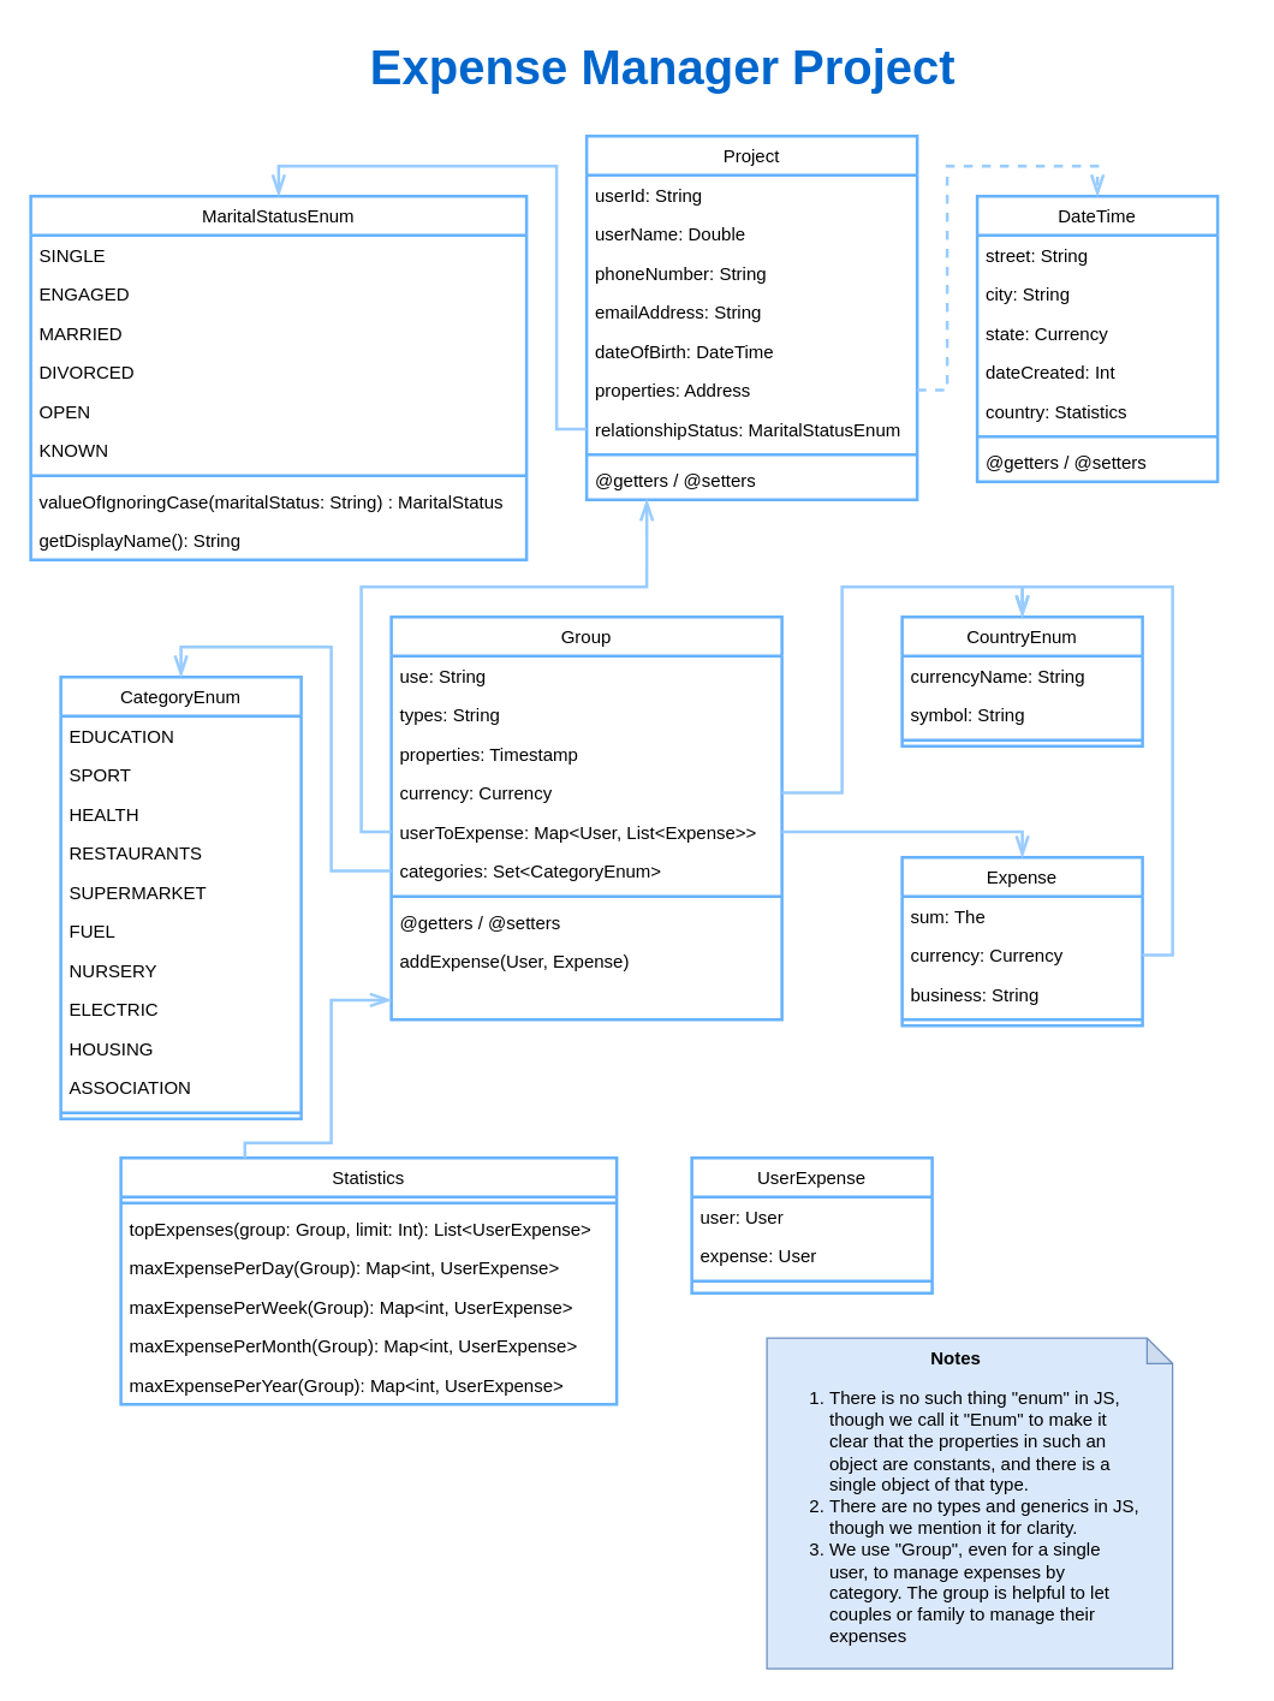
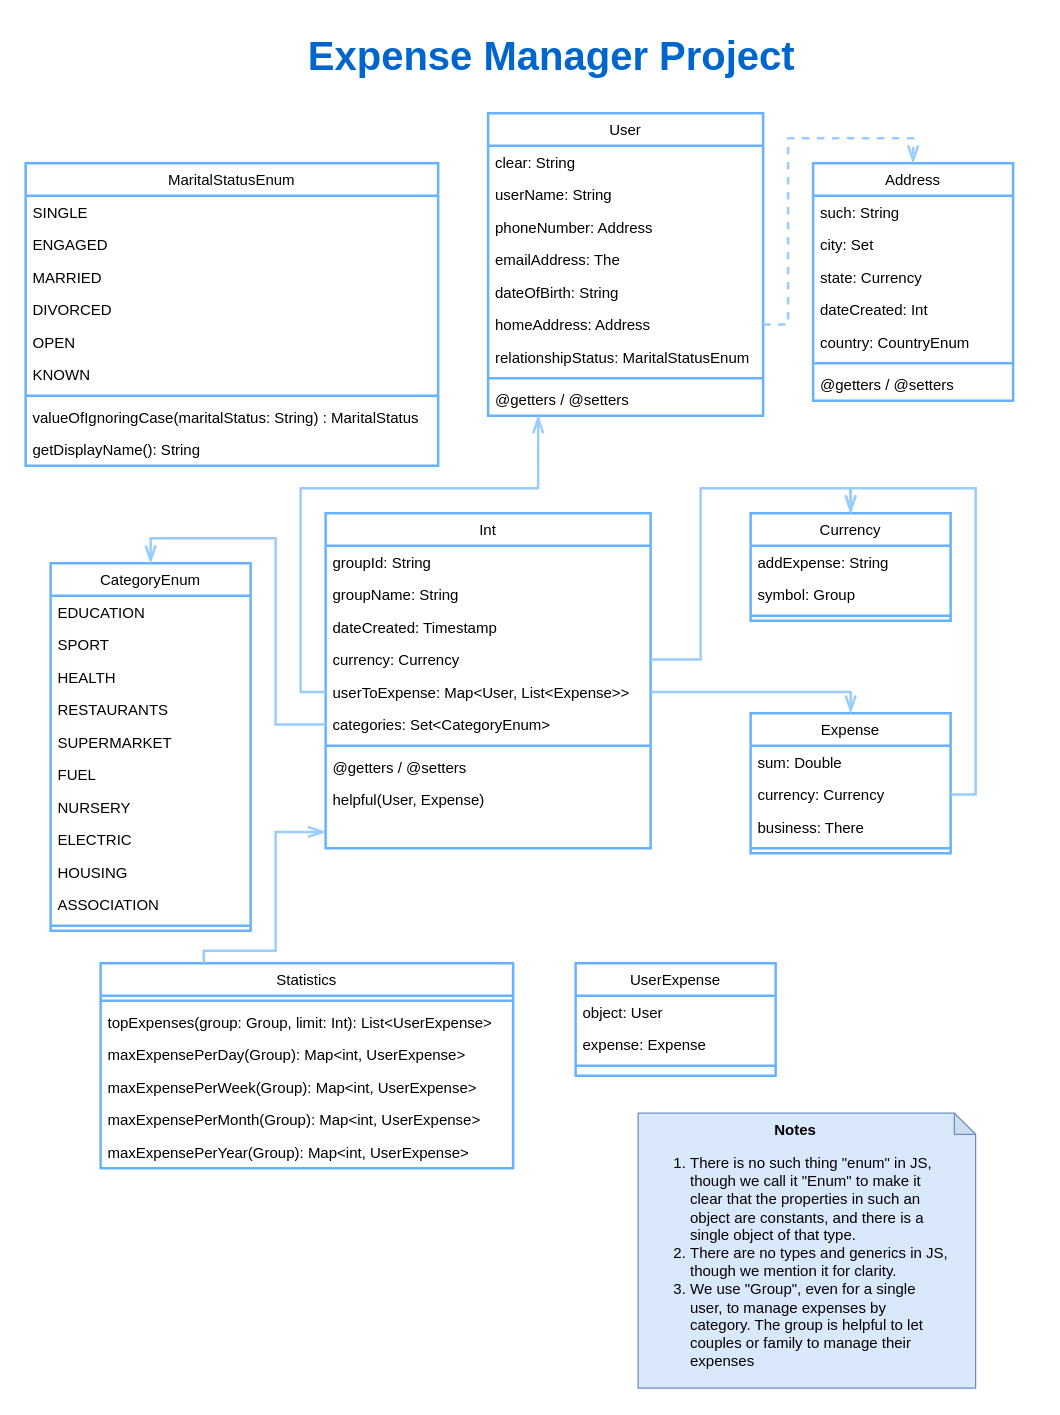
- <mxCell id="2" value="Project" style="swimlane;fontStyle=0;align=center;verticalAlign=top;childLayout=stackLayout;horizontal=1;startSize=26;horizontalStack=0;resizeParent=1;resizeLast=0;collapsible=1;marginBottom=0;rounded=0;shadow=0;strokeWidth=2;strokeColor=#66B2FF;" parent="1" vertex="1"><mxGeometry x="390" y="90" width="220" height="242" as="geometry"><mxRectangle x="230" y="140" width="160" height="26" as="alternateBounds" /></mxGeometry></mxCell>
+ <mxCell id="2" value="User" style="swimlane;fontStyle=0;align=center;verticalAlign=top;childLayout=stackLayout;horizontal=1;startSize=26;horizontalStack=0;resizeParent=1;resizeLast=0;collapsible=1;marginBottom=0;rounded=0;shadow=0;strokeWidth=2;strokeColor=#66B2FF;" parent="1" vertex="1"><mxGeometry x="390" y="90" width="220" height="242" as="geometry"><mxRectangle x="230" y="140" width="160" height="26" as="alternateBounds" /></mxGeometry></mxCell>
- <mxCell id="35" style="edgeStyle=orthogonalEdgeStyle;rounded=0;orthogonalLoop=1;jettySize=auto;html=1;entryX=0.5;entryY=0;entryDx=0;entryDy=0;exitX=0;exitY=0.5;exitDx=0;exitDy=0;endArrow=openThin;endFill=0;endSize=10;strokeColor=#99CCFF;strokeWidth=2;" edge="1" parent="1" source="9" target="12"><mxGeometry relative="1" as="geometry"><mxPoint x="620" y="243" as="sourcePoint" /><mxPoint x="740" y="100" as="targetPoint" /></mxGeometry></mxCell>
- <mxCell id="3" value="userId: String" style="text;align=left;verticalAlign=top;spacingLeft=4;spacingRight=4;overflow=hidden;rotatable=0;points=[[0,0.5],[1,0.5]];portConstraint=eastwest;" parent="2" vertex="1"><mxGeometry y="26" width="220" height="26" as="geometry" /></mxCell>
+ <mxCell id="3" value="clear: String" style="text;align=left;verticalAlign=top;spacingLeft=4;spacingRight=4;overflow=hidden;rotatable=0;points=[[0,0.5],[1,0.5]];portConstraint=eastwest;" parent="2" vertex="1"><mxGeometry y="26" width="220" height="26" as="geometry" /></mxCell>
- <mxCell id="26" value="DateTime" style="swimlane;fontStyle=0;align=center;verticalAlign=top;childLayout=stackLayout;horizontal=1;startSize=26;horizontalStack=0;resizeParent=1;resizeLast=0;collapsible=1;marginBottom=0;rounded=0;shadow=0;strokeWidth=2;strokeColor=#66B2FF;" parent="1" vertex="1"><mxGeometry x="650" y="130" width="160" height="190" as="geometry"><mxRectangle x="550" y="140" width="160" height="26" as="alternateBounds" /></mxGeometry></mxCell>
+ <mxCell id="26" value="Address" style="swimlane;fontStyle=0;align=center;verticalAlign=top;childLayout=stackLayout;horizontal=1;startSize=26;horizontalStack=0;resizeParent=1;resizeLast=0;collapsible=1;marginBottom=0;rounded=0;shadow=0;strokeWidth=2;strokeColor=#66B2FF;" parent="1" vertex="1"><mxGeometry x="650" y="130" width="160" height="190" as="geometry"><mxRectangle x="550" y="140" width="160" height="26" as="alternateBounds" /></mxGeometry></mxCell>
- <mxCell id="4" value="userName: Double" style="text;align=left;verticalAlign=top;spacingLeft=4;spacingRight=4;overflow=hidden;rotatable=0;points=[[0,0.5],[1,0.5]];portConstraint=eastwest;" vertex="1" parent="2"><mxGeometry y="52" width="220" height="26" as="geometry" /></mxCell>
+ <mxCell id="4" value="userName: String" style="text;align=left;verticalAlign=top;spacingLeft=4;spacingRight=4;overflow=hidden;rotatable=0;points=[[0,0.5],[1,0.5]];portConstraint=eastwest;" vertex="1" parent="2"><mxGeometry y="52" width="220" height="26" as="geometry" /></mxCell>
- <mxCell id="27" value="street: String" style="text;align=left;verticalAlign=top;spacingLeft=4;spacingRight=4;overflow=hidden;rotatable=0;points=[[0,0.5],[1,0.5]];portConstraint=eastwest;" parent="26" vertex="1"><mxGeometry y="26" width="160" height="26" as="geometry" /></mxCell>
+ <mxCell id="27" value="such: String" style="text;align=left;verticalAlign=top;spacingLeft=4;spacingRight=4;overflow=hidden;rotatable=0;points=[[0,0.5],[1,0.5]];portConstraint=eastwest;" parent="26" vertex="1"><mxGeometry y="26" width="160" height="26" as="geometry" /></mxCell>
- <mxCell id="5" value="phoneNumber: String" style="text;align=left;verticalAlign=top;spacingLeft=4;spacingRight=4;overflow=hidden;rotatable=0;points=[[0,0.5],[1,0.5]];portConstraint=eastwest;rounded=0;shadow=0;html=0;" parent="2" vertex="1"><mxGeometry y="78" width="220" height="26" as="geometry" /></mxCell>
+ <mxCell id="5" value="phoneNumber: Address" style="text;align=left;verticalAlign=top;spacingLeft=4;spacingRight=4;overflow=hidden;rotatable=0;points=[[0,0.5],[1,0.5]];portConstraint=eastwest;rounded=0;shadow=0;html=0;" parent="2" vertex="1"><mxGeometry y="78" width="220" height="26" as="geometry" /></mxCell>
- <mxCell id="28" value="city: String" style="text;align=left;verticalAlign=top;spacingLeft=4;spacingRight=4;overflow=hidden;rotatable=0;points=[[0,0.5],[1,0.5]];portConstraint=eastwest;rounded=0;shadow=0;html=0;" parent="26" vertex="1"><mxGeometry y="52" width="160" height="26" as="geometry" /></mxCell>
+ <mxCell id="28" value="city: Set" style="text;align=left;verticalAlign=top;spacingLeft=4;spacingRight=4;overflow=hidden;rotatable=0;points=[[0,0.5],[1,0.5]];portConstraint=eastwest;rounded=0;shadow=0;html=0;" parent="26" vertex="1"><mxGeometry y="52" width="160" height="26" as="geometry" /></mxCell>
- <mxCell id="6" value="emailAddress: String" style="text;align=left;verticalAlign=top;spacingLeft=4;spacingRight=4;overflow=hidden;rotatable=0;points=[[0,0.5],[1,0.5]];portConstraint=eastwest;rounded=0;shadow=0;html=0;" parent="2" vertex="1"><mxGeometry y="104" width="220" height="26" as="geometry" /></mxCell>
+ <mxCell id="6" value="emailAddress: The" style="text;align=left;verticalAlign=top;spacingLeft=4;spacingRight=4;overflow=hidden;rotatable=0;points=[[0,0.5],[1,0.5]];portConstraint=eastwest;rounded=0;shadow=0;html=0;" parent="2" vertex="1"><mxGeometry y="104" width="220" height="26" as="geometry" /></mxCell>
- <mxCell id="7" value="dateOfBirth: DateTime" style="text;align=left;verticalAlign=top;spacingLeft=4;spacingRight=4;overflow=hidden;rotatable=0;points=[[0,0.5],[1,0.5]];portConstraint=eastwest;rounded=0;shadow=0;html=0;" vertex="1" parent="2"><mxGeometry y="130" width="220" height="26" as="geometry" /></mxCell>
+ <mxCell id="7" value="dateOfBirth: String" style="text;align=left;verticalAlign=top;spacingLeft=4;spacingRight=4;overflow=hidden;rotatable=0;points=[[0,0.5],[1,0.5]];portConstraint=eastwest;rounded=0;shadow=0;html=0;" vertex="1" parent="2"><mxGeometry y="130" width="220" height="26" as="geometry" /></mxCell>
- <mxCell id="8" value="properties: Address" style="text;align=left;verticalAlign=top;spacingLeft=4;spacingRight=4;overflow=hidden;rotatable=0;points=[[0,0.5],[1,0.5]];portConstraint=eastwest;rounded=0;shadow=0;html=0;" vertex="1" parent="2"><mxGeometry y="156" width="220" height="26" as="geometry" /></mxCell>
+ <mxCell id="8" value="homeAddress: Address" style="text;align=left;verticalAlign=top;spacingLeft=4;spacingRight=4;overflow=hidden;rotatable=0;points=[[0,0.5],[1,0.5]];portConstraint=eastwest;rounded=0;shadow=0;html=0;" vertex="1" parent="2"><mxGeometry y="156" width="220" height="26" as="geometry" /></mxCell>
- <mxCell id="31" value="country: Statistics" style="text;align=left;verticalAlign=top;spacingLeft=4;spacingRight=4;overflow=hidden;rotatable=0;points=[[0,0.5],[1,0.5]];portConstraint=eastwest;rounded=0;shadow=0;html=0;" parent="26" vertex="1"><mxGeometry y="130" width="160" height="26" as="geometry" /></mxCell>
+ <mxCell id="31" value="country: CountryEnum" style="text;align=left;verticalAlign=top;spacingLeft=4;spacingRight=4;overflow=hidden;rotatable=0;points=[[0,0.5],[1,0.5]];portConstraint=eastwest;rounded=0;shadow=0;html=0;" parent="26" vertex="1"><mxGeometry y="130" width="160" height="26" as="geometry" /></mxCell>
- <mxCell id="36" value="Group" style="swimlane;fontStyle=0;align=center;verticalAlign=top;childLayout=stackLayout;horizontal=1;startSize=26;horizontalStack=0;resizeParent=1;resizeLast=0;collapsible=1;marginBottom=0;rounded=0;shadow=0;strokeWidth=2;strokeColor=#66B2FF;" vertex="1" parent="1"><mxGeometry x="260" y="410" width="260" height="268" as="geometry"><mxRectangle x="550" y="140" width="160" height="26" as="alternateBounds" /></mxGeometry></mxCell>
+ <mxCell id="36" value="Int" style="swimlane;fontStyle=0;align=center;verticalAlign=top;childLayout=stackLayout;horizontal=1;startSize=26;horizontalStack=0;resizeParent=1;resizeLast=0;collapsible=1;marginBottom=0;rounded=0;shadow=0;strokeWidth=2;strokeColor=#66B2FF;" vertex="1" parent="1"><mxGeometry x="260" y="410" width="260" height="268" as="geometry"><mxRectangle x="550" y="140" width="160" height="26" as="alternateBounds" /></mxGeometry></mxCell>
- <mxCell id="22" value="CountryEnum" style="swimlane;fontStyle=0;align=center;verticalAlign=top;childLayout=stackLayout;horizontal=1;startSize=26;horizontalStack=0;resizeParent=1;resizeLast=0;collapsible=1;marginBottom=0;rounded=0;shadow=0;strokeWidth=2;strokeColor=#66B2FF;" parent="1" vertex="1"><mxGeometry x="600" y="410" width="160" height="86" as="geometry"><mxRectangle x="340" y="380" width="170" height="26" as="alternateBounds" /></mxGeometry></mxCell>
+ <mxCell id="22" value="Currency" style="swimlane;fontStyle=0;align=center;verticalAlign=top;childLayout=stackLayout;horizontal=1;startSize=26;horizontalStack=0;resizeParent=1;resizeLast=0;collapsible=1;marginBottom=0;rounded=0;shadow=0;strokeWidth=2;strokeColor=#66B2FF;" parent="1" vertex="1"><mxGeometry x="600" y="410" width="160" height="86" as="geometry"><mxRectangle x="340" y="380" width="170" height="26" as="alternateBounds" /></mxGeometry></mxCell>
- <mxCell id="37" value="use: String" style="text;align=left;verticalAlign=top;spacingLeft=4;spacingRight=4;overflow=hidden;rotatable=0;points=[[0,0.5],[1,0.5]];portConstraint=eastwest;" vertex="1" parent="36"><mxGeometry y="26" width="260" height="26" as="geometry" /></mxCell>
+ <mxCell id="37" value="groupId: String" style="text;align=left;verticalAlign=top;spacingLeft=4;spacingRight=4;overflow=hidden;rotatable=0;points=[[0,0.5],[1,0.5]];portConstraint=eastwest;" vertex="1" parent="36"><mxGeometry y="26" width="260" height="26" as="geometry" /></mxCell>
- <mxCell id="23" value="currencyName: String" style="text;align=left;verticalAlign=top;spacingLeft=4;spacingRight=4;overflow=hidden;rotatable=0;points=[[0,0.5],[1,0.5]];portConstraint=eastwest;" parent="22" vertex="1"><mxGeometry y="26" width="160" height="26" as="geometry" /></mxCell>
+ <mxCell id="23" value="addExpense: String" style="text;align=left;verticalAlign=top;spacingLeft=4;spacingRight=4;overflow=hidden;rotatable=0;points=[[0,0.5],[1,0.5]];portConstraint=eastwest;" parent="22" vertex="1"><mxGeometry y="26" width="160" height="26" as="geometry" /></mxCell>
- <mxCell id="38" value="types: String" style="text;align=left;verticalAlign=top;spacingLeft=4;spacingRight=4;overflow=hidden;rotatable=0;points=[[0,0.5],[1,0.5]];portConstraint=eastwest;rounded=0;shadow=0;html=0;" vertex="1" parent="36"><mxGeometry y="52" width="260" height="26" as="geometry" /></mxCell>
+ <mxCell id="38" value="groupName: String" style="text;align=left;verticalAlign=top;spacingLeft=4;spacingRight=4;overflow=hidden;rotatable=0;points=[[0,0.5],[1,0.5]];portConstraint=eastwest;rounded=0;shadow=0;html=0;" vertex="1" parent="36"><mxGeometry y="52" width="260" height="26" as="geometry" /></mxCell>
- <mxCell id="24" value="symbol: String" style="text;align=left;verticalAlign=top;spacingLeft=4;spacingRight=4;overflow=hidden;rotatable=0;points=[[0,0.5],[1,0.5]];portConstraint=eastwest;" vertex="1" parent="22"><mxGeometry y="52" width="160" height="26" as="geometry" /></mxCell>
+ <mxCell id="24" value="symbol: Group" style="text;align=left;verticalAlign=top;spacingLeft=4;spacingRight=4;overflow=hidden;rotatable=0;points=[[0,0.5],[1,0.5]];portConstraint=eastwest;" vertex="1" parent="22"><mxGeometry y="52" width="160" height="26" as="geometry" /></mxCell>
- <mxCell id="39" value="properties: Timestamp" style="text;align=left;verticalAlign=top;spacingLeft=4;spacingRight=4;overflow=hidden;rotatable=0;points=[[0,0.5],[1,0.5]];portConstraint=eastwest;rounded=0;shadow=0;html=0;" vertex="1" parent="36"><mxGeometry y="78" width="260" height="26" as="geometry" /></mxCell>
+ <mxCell id="39" value="dateCreated: Timestamp" style="text;align=left;verticalAlign=top;spacingLeft=4;spacingRight=4;overflow=hidden;rotatable=0;points=[[0,0.5],[1,0.5]];portConstraint=eastwest;rounded=0;shadow=0;html=0;" vertex="1" parent="36"><mxGeometry y="78" width="260" height="26" as="geometry" /></mxCell>
- <mxCell id="63" value="sum: The" style="text;align=left;verticalAlign=top;spacingLeft=4;spacingRight=4;overflow=hidden;rotatable=0;points=[[0,0.5],[1,0.5]];portConstraint=eastwest;" vertex="1" parent="62"><mxGeometry y="26" width="160" height="26" as="geometry" /></mxCell>
+ <mxCell id="63" value="sum: Double" style="text;align=left;verticalAlign=top;spacingLeft=4;spacingRight=4;overflow=hidden;rotatable=0;points=[[0,0.5],[1,0.5]];portConstraint=eastwest;" vertex="1" parent="62"><mxGeometry y="26" width="160" height="26" as="geometry" /></mxCell>
- <mxCell id="45" value="addExpense(User, Expense)" style="text;align=left;verticalAlign=top;spacingLeft=4;spacingRight=4;overflow=hidden;rotatable=0;points=[[0,0.5],[1,0.5]];portConstraint=eastwest;" vertex="1" parent="36"><mxGeometry y="216" width="260" height="26" as="geometry" /></mxCell>
+ <mxCell id="45" value="helpful(User, Expense)" style="text;align=left;verticalAlign=top;spacingLeft=4;spacingRight=4;overflow=hidden;rotatable=0;points=[[0,0.5],[1,0.5]];portConstraint=eastwest;" vertex="1" parent="36"><mxGeometry y="216" width="260" height="26" as="geometry" /></mxCell>
- <mxCell id="65" value="business: String" style="text;align=left;verticalAlign=top;spacingLeft=4;spacingRight=4;overflow=hidden;rotatable=0;points=[[0,0.5],[1,0.5]];portConstraint=eastwest;" vertex="1" parent="62"><mxGeometry y="78" width="160" height="26" as="geometry" /></mxCell>
+ <mxCell id="65" value="business: There" style="text;align=left;verticalAlign=top;spacingLeft=4;spacingRight=4;overflow=hidden;rotatable=0;points=[[0,0.5],[1,0.5]];portConstraint=eastwest;" vertex="1" parent="62"><mxGeometry y="78" width="160" height="26" as="geometry" /></mxCell>
- <mxCell id="78" value="user: User" style="text;align=left;verticalAlign=top;spacingLeft=4;spacingRight=4;overflow=hidden;rotatable=0;points=[[0,0.5],[1,0.5]];portConstraint=eastwest;" vertex="1" parent="77"><mxGeometry y="26" width="160" height="26" as="geometry" /></mxCell>
+ <mxCell id="78" value="object: User" style="text;align=left;verticalAlign=top;spacingLeft=4;spacingRight=4;overflow=hidden;rotatable=0;points=[[0,0.5],[1,0.5]];portConstraint=eastwest;" vertex="1" parent="77"><mxGeometry y="26" width="160" height="26" as="geometry" /></mxCell>
- <mxCell id="79" value="expense: User" style="text;align=left;verticalAlign=top;spacingLeft=4;spacingRight=4;overflow=hidden;rotatable=0;points=[[0,0.5],[1,0.5]];portConstraint=eastwest;" vertex="1" parent="77"><mxGeometry y="52" width="160" height="26" as="geometry" /></mxCell>
+ <mxCell id="79" value="expense: Expense" style="text;align=left;verticalAlign=top;spacingLeft=4;spacingRight=4;overflow=hidden;rotatable=0;points=[[0,0.5],[1,0.5]];portConstraint=eastwest;" vertex="1" parent="77"><mxGeometry y="52" width="160" height="26" as="geometry" /></mxCell>
